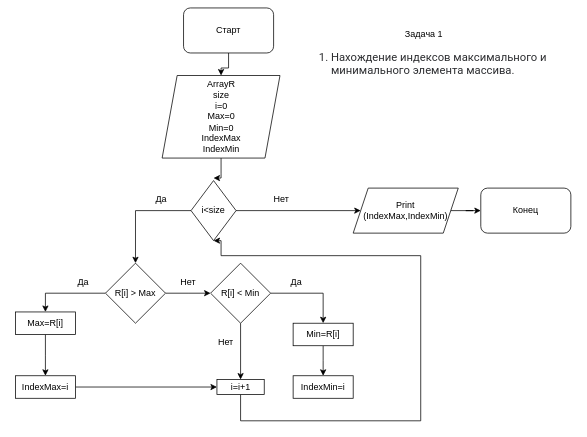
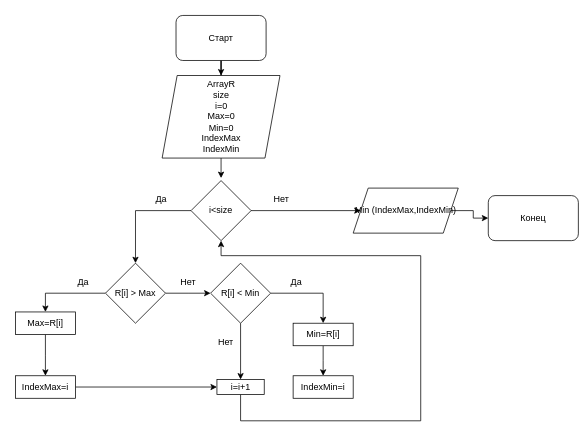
- <mxCell id="3" value="Старт" style="rounded=1;whiteSpace=wrap;html=1;" vertex="1" parent="1"><mxGeometry x="244" y="10" width="120" height="60" as="geometry" /></mxCell>
+ <mxCell id="3" value="Старт" style="rounded=1;whiteSpace=wrap;html=1;" vertex="1" parent="1"><mxGeometry x="234" y="20" width="120" height="60" as="geometry" /></mxCell>
- <mxCell id="33" value="Задача 1&lt;br&gt;&lt;br&gt;&lt;ol style=&quot;box-sizing: border-box; margin-top: 0px; margin-bottom: 10px; color: rgb(44, 45, 48); font-family: Roboto, &amp;quot;San Francisco&amp;quot;, &amp;quot;Helvetica Neue&amp;quot;, Helvetica, Arial; font-size: 15px; text-align: start; background-color: rgb(255, 255, 255);&quot;&gt;&lt;li style=&quot;box-sizing: border-box;&quot;&gt;Нахождение индексов максимального и &lt;br&gt;минимального элемента массива.&lt;/li&gt;&lt;/ol&gt;" style="text;html=1;align=center;verticalAlign=middle;resizable=0;points=[];autosize=1;strokeColor=none;fillColor=none;" vertex="1" parent="1"><mxGeometry x="394" y="30" width="340" height="90" as="geometry" /></mxCell>
- <mxCell id="8" value="i&amp;lt;size" style="rhombus;whiteSpace=wrap;html=1;" vertex="1" parent="1"><mxGeometry x="254" y="240" width="60" height="80" as="geometry" /></mxCell>
+ <mxCell id="8" value="i&amp;lt;size" style="rhombus;whiteSpace=wrap;html=1;" vertex="1" parent="1"><mxGeometry x="254" y="240" width="80" height="80" as="geometry" /></mxCell>
- <mxCell id="11" value="Print (IndexMax,IndexMin)" style="shape=parallelogram;perimeter=parallelogramPerimeter;whiteSpace=wrap;html=1;fixedSize=1;" vertex="1" parent="1"><mxGeometry x="470" y="250" width="140" height="60" as="geometry" /></mxCell>
+ <mxCell id="11" value="Min (IndexMax,IndexMin)" style="shape=parallelogram;perimeter=parallelogramPerimeter;whiteSpace=wrap;html=1;fixedSize=1;" vertex="1" parent="1"><mxGeometry x="470" y="250" width="140" height="60" as="geometry" /></mxCell>
- <mxCell id="12" value="Конец" style="rounded=1;whiteSpace=wrap;html=1;" vertex="1" parent="1"><mxGeometry x="640" y="250" width="120" height="60" as="geometry" /></mxCell>
+ <mxCell id="12" value="Конец" style="rounded=1;whiteSpace=wrap;html=1;" vertex="1" parent="1"><mxGeometry x="650" y="260" width="120" height="60" as="geometry" /></mxCell>
